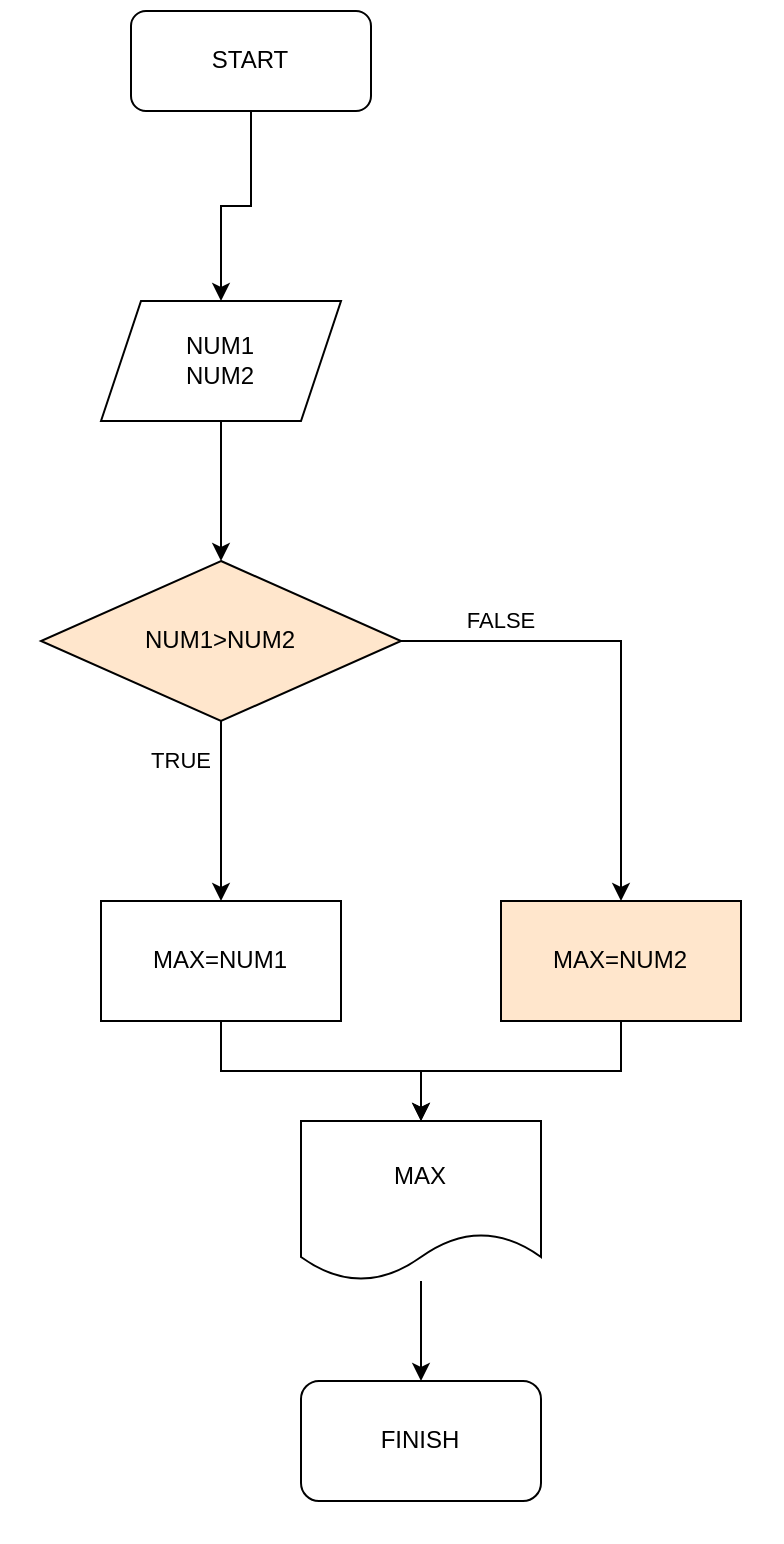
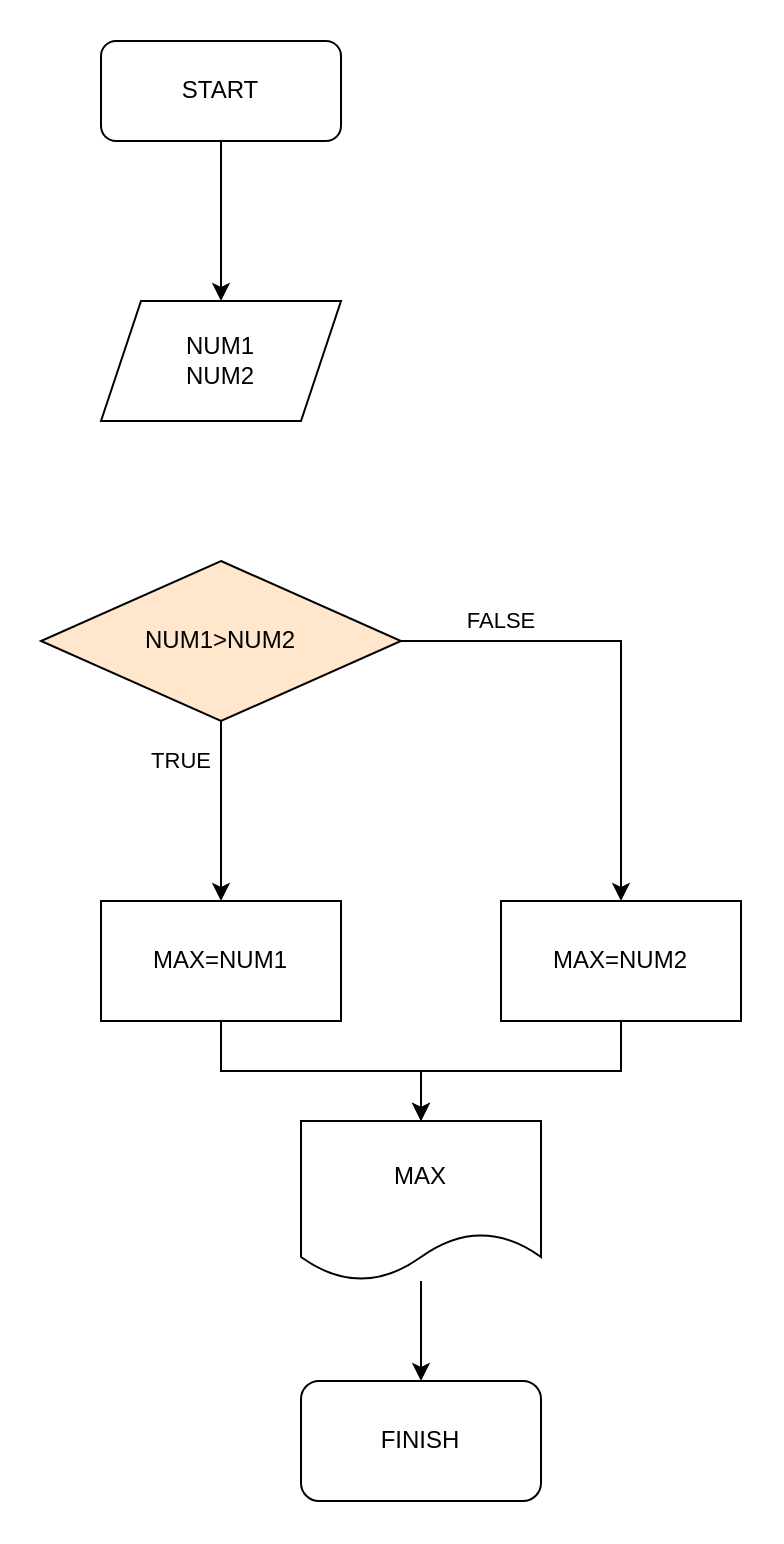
- <mxCell id="3" value="START" style="rounded=1;whiteSpace=wrap;html=1;" vertex="1" parent="1"><mxGeometry x="65" y="5" width="120" height="50" as="geometry" /></mxCell>
+ <mxCell id="3" value="START" style="rounded=1;whiteSpace=wrap;html=1;" vertex="1" parent="1"><mxGeometry x="50" y="20" width="120" height="50" as="geometry" /></mxCell>
- <mxCell id="4" value="" style="edgeStyle=orthogonalEdgeStyle;rounded=0;orthogonalLoop=1;jettySize=auto;html=1;" edge="1" parent="1" source="5" target="8"><mxGeometry relative="1" as="geometry" /></mxCell>
- <mxCell id="12" value="MAX=NUM2" style="whiteSpace=wrap;html=1;fillColor=#ffe6cc;" vertex="1" parent="1"><mxGeometry x="250" y="450" width="120" height="60" as="geometry" /></mxCell>
+ <mxCell id="12" value="MAX=NUM2" style="whiteSpace=wrap;html=1;" vertex="1" parent="1"><mxGeometry x="250" y="450" width="120" height="60" as="geometry" /></mxCell>
